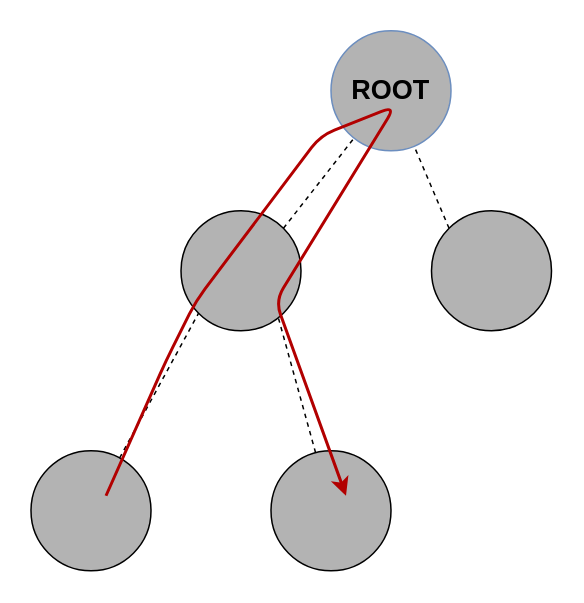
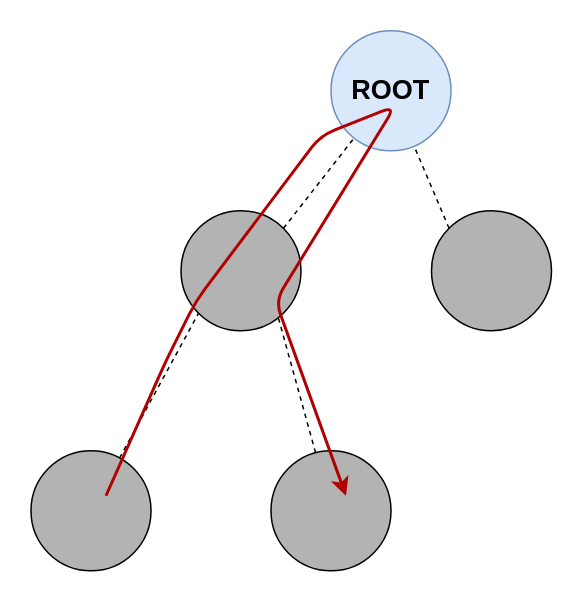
- <mxCell id="3" value="ROOT" style="ellipse;whiteSpace=wrap;html=1;aspect=fixed;fillColor=#b3b3b3;strokeColor=#6c8ebf;fontSize=18;fontStyle=1;" parent="2" vertex="1"><mxGeometry x="200" width="80" height="80" as="geometry" /></mxCell>
+ <mxCell id="3" value="ROOT" style="ellipse;whiteSpace=wrap;html=1;aspect=fixed;fillColor=#dae8fc;strokeColor=#6c8ebf;fontSize=18;fontStyle=1" parent="2" vertex="1"><mxGeometry x="200" width="80" height="80" as="geometry" /></mxCell>
